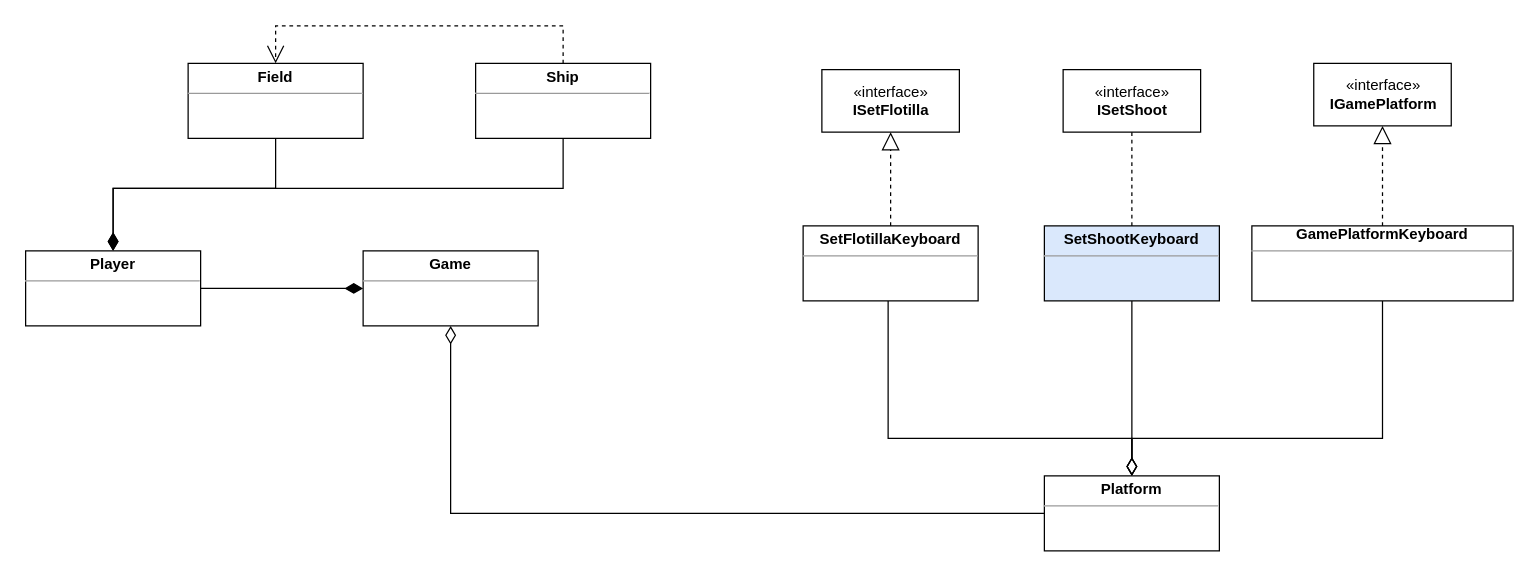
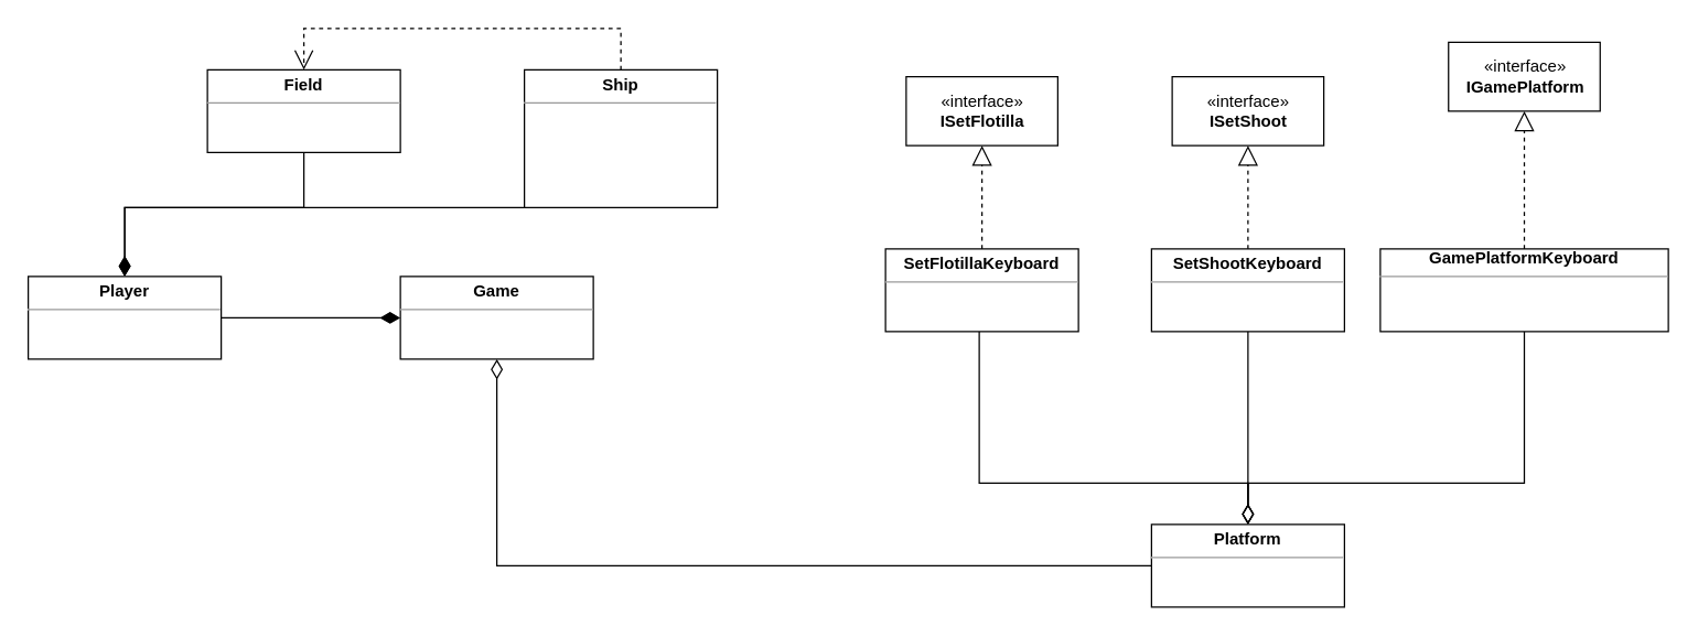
- <mxCell id="12" value="«interface»&lt;br&gt;&lt;b&gt;IGamePlatform&lt;/b&gt;" style="html=1;" vertex="1" parent="1"><mxGeometry x="1050.5" y="50" width="110" height="50" as="geometry" /></mxCell>
+ <mxCell id="12" value="«interface»&lt;br&gt;&lt;b&gt;IGamePlatform&lt;/b&gt;" style="html=1;" vertex="1" parent="1"><mxGeometry x="1050.5" y="30" width="110" height="50" as="geometry" /></mxCell>
- <mxCell id="6" value="&lt;p style=&quot;margin:0px;margin-top:4px;text-align:center;&quot;&gt;&lt;b&gt;Ship&lt;/b&gt;&lt;/p&gt;&lt;hr size=&quot;1&quot;&gt;&lt;div style=&quot;height:2px;&quot;&gt;&lt;/div&gt;" style="verticalAlign=top;align=left;overflow=fill;fontSize=12;fontFamily=Helvetica;html=1;" vertex="1" parent="1"><mxGeometry x="380" y="50" width="140" height="60" as="geometry" /></mxCell>
+ <mxCell id="6" value="&lt;p style=&quot;margin:0px;margin-top:4px;text-align:center;&quot;&gt;&lt;b&gt;Ship&lt;/b&gt;&lt;/p&gt;&lt;hr size=&quot;1&quot;&gt;&lt;div style=&quot;height:2px;&quot;&gt;&lt;/div&gt;" style="verticalAlign=top;align=left;overflow=fill;fontSize=12;fontFamily=Helvetica;html=1;" vertex="1" parent="1"><mxGeometry x="380" y="50" width="140" height="100" as="geometry" /></mxCell>
- <mxCell id="16" style="edgeStyle=orthogonalEdgeStyle;rounded=0;orthogonalLoop=1;jettySize=auto;html=1;entryX=0.5;entryY=1;entryDx=0;entryDy=0;dashed=1;endArrow=none;endFill=0;endSize=12;" edge="1" parent="1" source="18" target="11"><mxGeometry relative="1" as="geometry" /></mxCell>
+ <mxCell id="16" style="edgeStyle=orthogonalEdgeStyle;rounded=0;orthogonalLoop=1;jettySize=auto;html=1;entryX=0.5;entryY=1;entryDx=0;entryDy=0;dashed=1;endArrow=block;endFill=0;endSize=12;" edge="1" parent="1" source="18" target="11"><mxGeometry relative="1" as="geometry" /></mxCell>
- <mxCell id="18" value="&lt;p style=&quot;margin:0px;margin-top:4px;text-align:center;&quot;&gt;&lt;b&gt;SetShootKeyboard&lt;/b&gt;&lt;/p&gt;&lt;hr size=&quot;1&quot;&gt;&lt;div style=&quot;height:2px;&quot;&gt;&lt;/div&gt;" style="verticalAlign=top;align=left;overflow=fill;fontSize=12;fontFamily=Helvetica;html=1;fillColor=#dae8fc;" vertex="1" parent="1"><mxGeometry x="835" y="180" width="140" height="60" as="geometry" /></mxCell>
+ <mxCell id="18" value="&lt;p style=&quot;margin:0px;margin-top:4px;text-align:center;&quot;&gt;&lt;b&gt;SetShootKeyboard&lt;/b&gt;&lt;/p&gt;&lt;hr size=&quot;1&quot;&gt;&lt;div style=&quot;height:2px;&quot;&gt;&lt;/div&gt;" style="verticalAlign=top;align=left;overflow=fill;fontSize=12;fontFamily=Helvetica;html=1;" vertex="1" parent="1"><mxGeometry x="835" y="180" width="140" height="60" as="geometry" /></mxCell>
